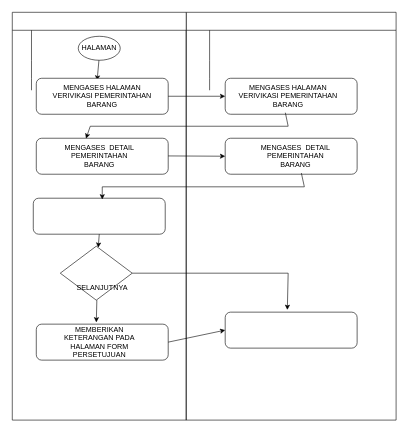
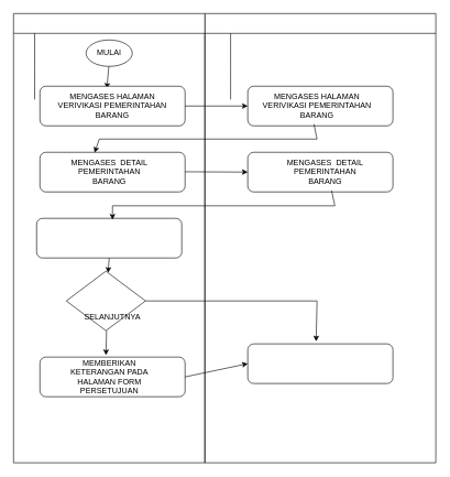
- <mxCell id="24" value="HALAMAN" style="text;html=1;align=center;verticalAlign=middle;whiteSpace=wrap;rounded=0;" vertex="1" parent="1"><mxGeometry x="135" y="65" width="60" height="30" as="geometry" /></mxCell>
+ <mxCell id="24" value="MULAI" style="text;html=1;align=center;verticalAlign=middle;whiteSpace=wrap;rounded=0;" vertex="1" parent="1"><mxGeometry x="135" y="65" width="60" height="30" as="geometry" /></mxCell>
